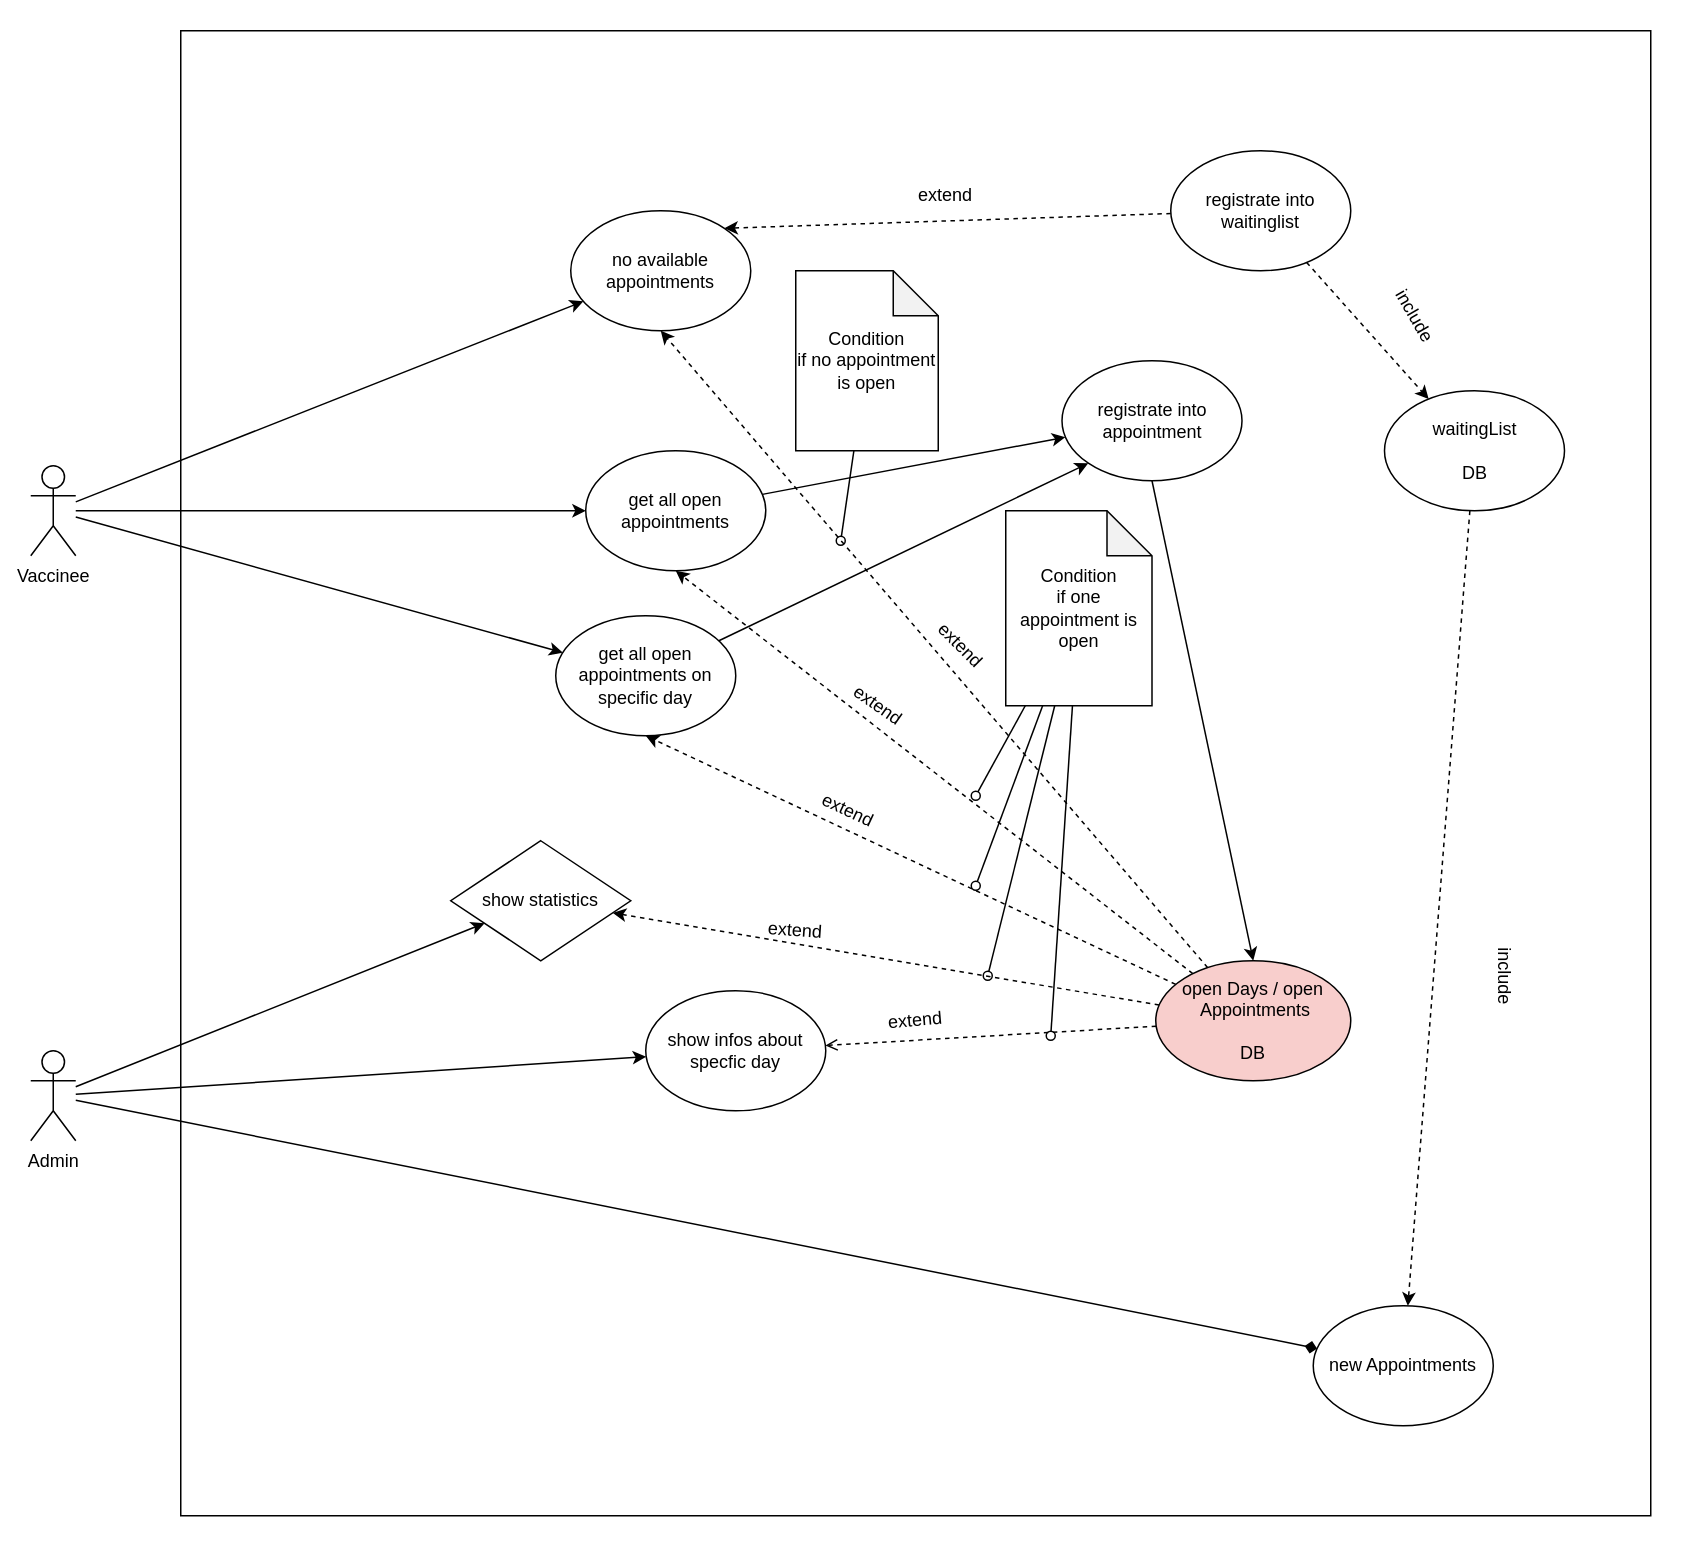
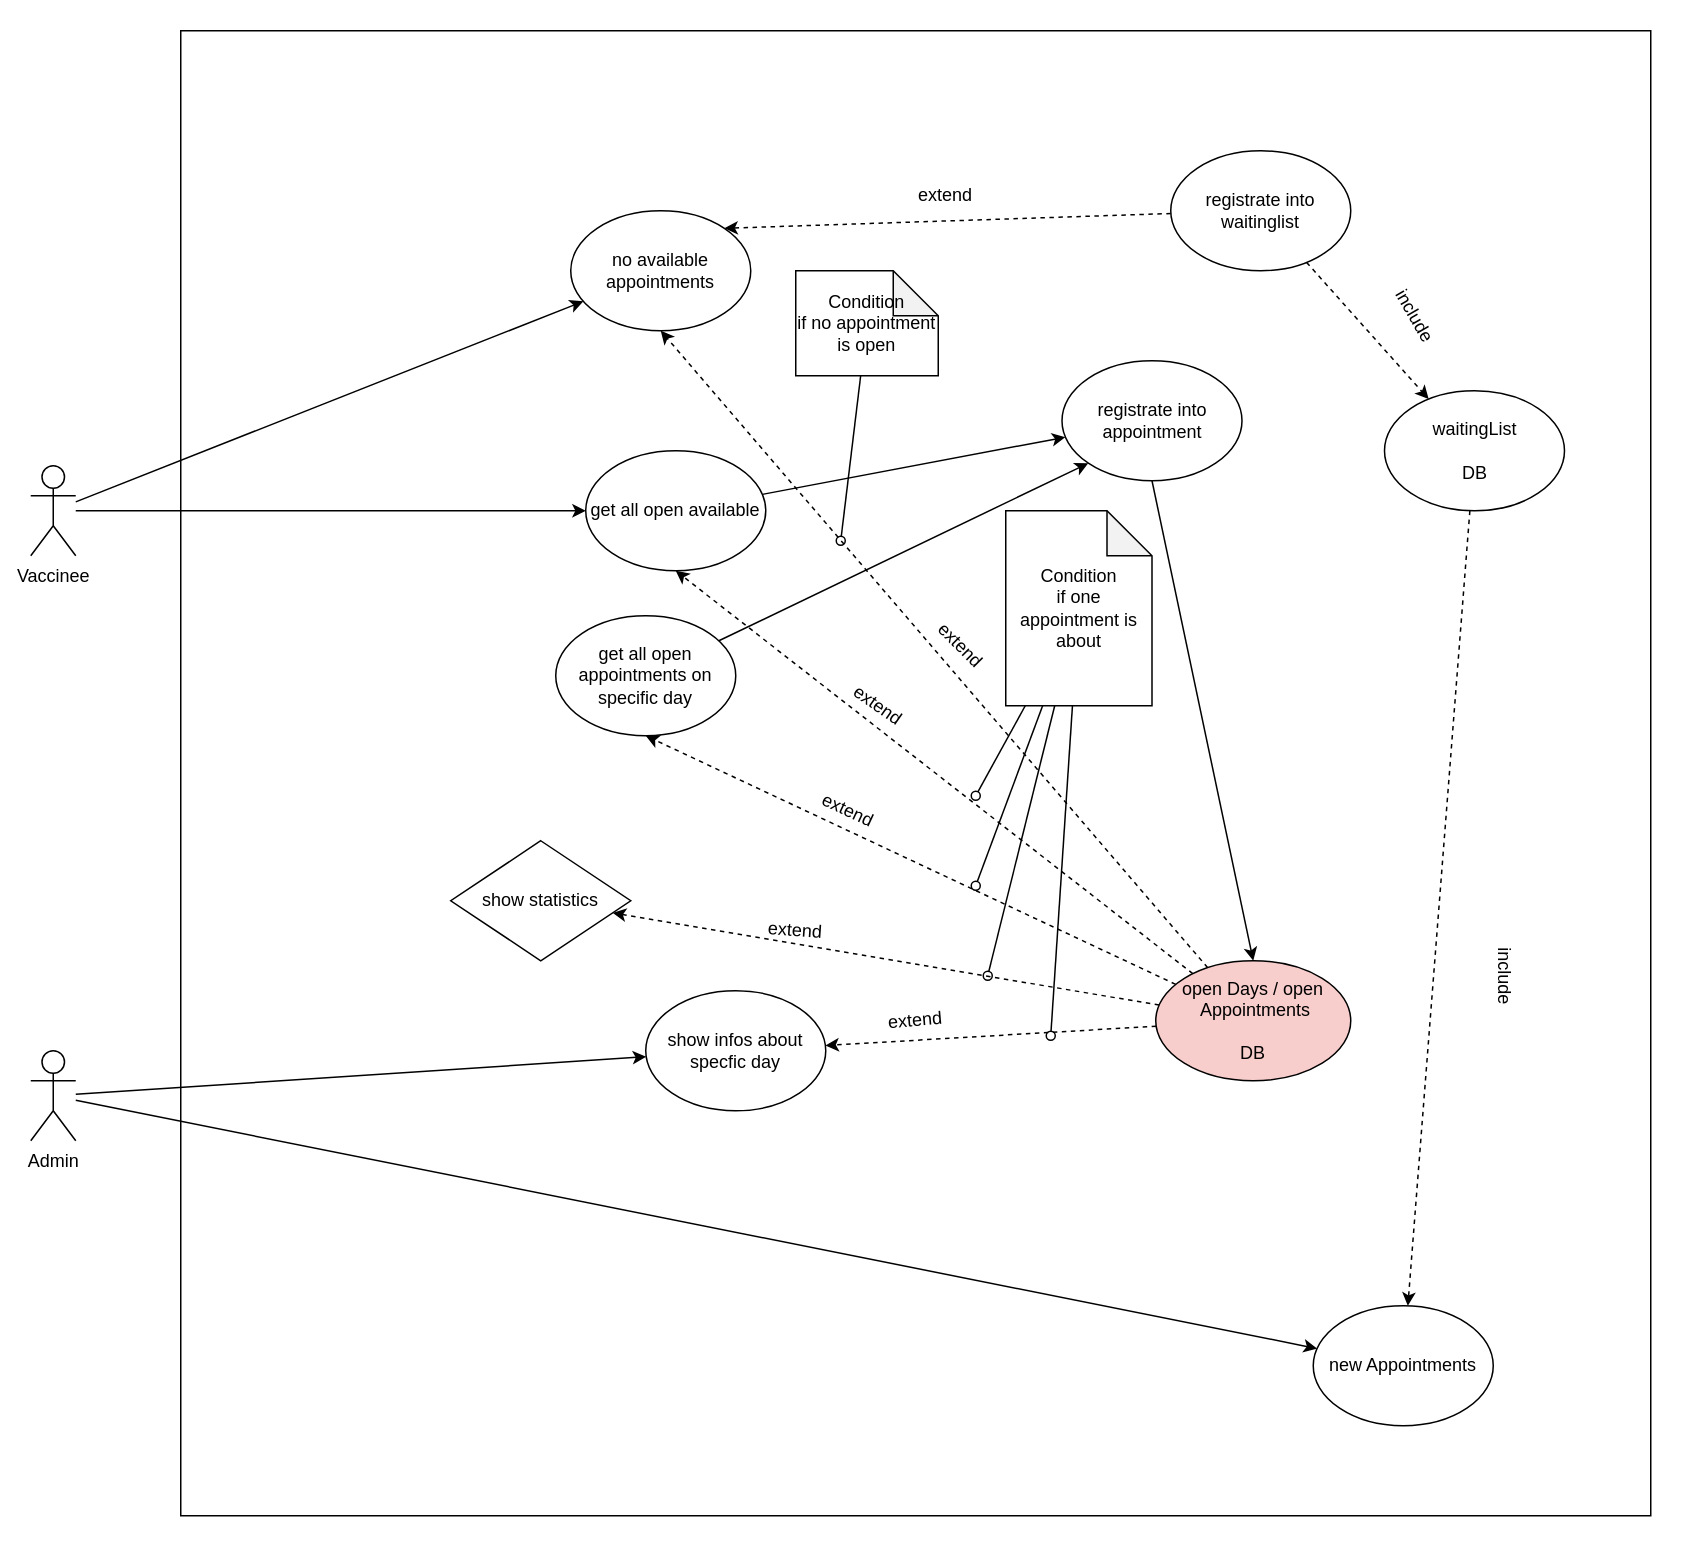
- <mxCell id="46" value="Condition&lt;br&gt;if no appointment is open" style="shape=note;whiteSpace=wrap;html=1;backgroundOutline=1;darkOpacity=0.05;" vertex="1" parent="1"><mxGeometry x="530" y="180" width="95" height="120" as="geometry" /></mxCell>
+ <mxCell id="46" value="Condition&lt;br&gt;if no appointment is open" style="shape=note;whiteSpace=wrap;html=1;backgroundOutline=1;darkOpacity=0.05;" vertex="1" parent="1"><mxGeometry x="530" y="180" width="95" height="70" as="geometry" /></mxCell>
- <mxCell id="33" value="get all open appointments" style="ellipse;whiteSpace=wrap;html=1;" vertex="1" parent="1"><mxGeometry x="390" y="300" width="120" height="80" as="geometry" /></mxCell>
+ <mxCell id="33" value="get all open available" style="ellipse;whiteSpace=wrap;html=1;" vertex="1" parent="1"><mxGeometry x="390" y="300" width="120" height="80" as="geometry" /></mxCell>
- <mxCell id="5" style="edgeStyle=none;rounded=0;orthogonalLoop=1;jettySize=auto;html=1;endArrow=classic;endFill=1;" edge="1" parent="1" source="6" target="35"><mxGeometry relative="1" as="geometry" /></mxCell>
- <mxCell id="43" value="Condition&lt;br&gt;if one appointment is open" style="shape=note;whiteSpace=wrap;html=1;backgroundOutline=1;darkOpacity=0.05;" vertex="1" parent="1"><mxGeometry x="670" y="340" width="97.5" height="130" as="geometry" /></mxCell>
+ <mxCell id="43" value="Condition&lt;br&gt;if one appointment is about" style="shape=note;whiteSpace=wrap;html=1;backgroundOutline=1;darkOpacity=0.05;" vertex="1" parent="1"><mxGeometry x="670" y="340" width="97.5" height="130" as="geometry" /></mxCell>
- <mxCell id="9" style="edgeStyle=none;rounded=0;orthogonalLoop=1;jettySize=auto;html=1;" edge="1" parent="1" source="10" target="29"><mxGeometry relative="1" as="geometry" /></mxCell>
- <mxCell id="20" style="edgeStyle=none;rounded=0;orthogonalLoop=1;jettySize=auto;html=1;dashed=1;endArrow=open;" edge="1" parent="1" source="22" target="37"><mxGeometry relative="1" as="geometry" /></mxCell>
+ <mxCell id="20" style="edgeStyle=none;rounded=0;orthogonalLoop=1;jettySize=auto;html=1;dashed=1;" edge="1" parent="1" source="22" target="37"><mxGeometry relative="1" as="geometry" /></mxCell>
- <mxCell id="8" style="edgeStyle=none;rounded=0;orthogonalLoop=1;jettySize=auto;html=1;endArrow=diamond;" edge="1" parent="1" source="10" target="13"><mxGeometry relative="1" as="geometry" /></mxCell>
+ <mxCell id="8" style="edgeStyle=none;rounded=0;orthogonalLoop=1;jettySize=auto;html=1;" edge="1" parent="1" source="10" target="13"><mxGeometry relative="1" as="geometry" /></mxCell>
